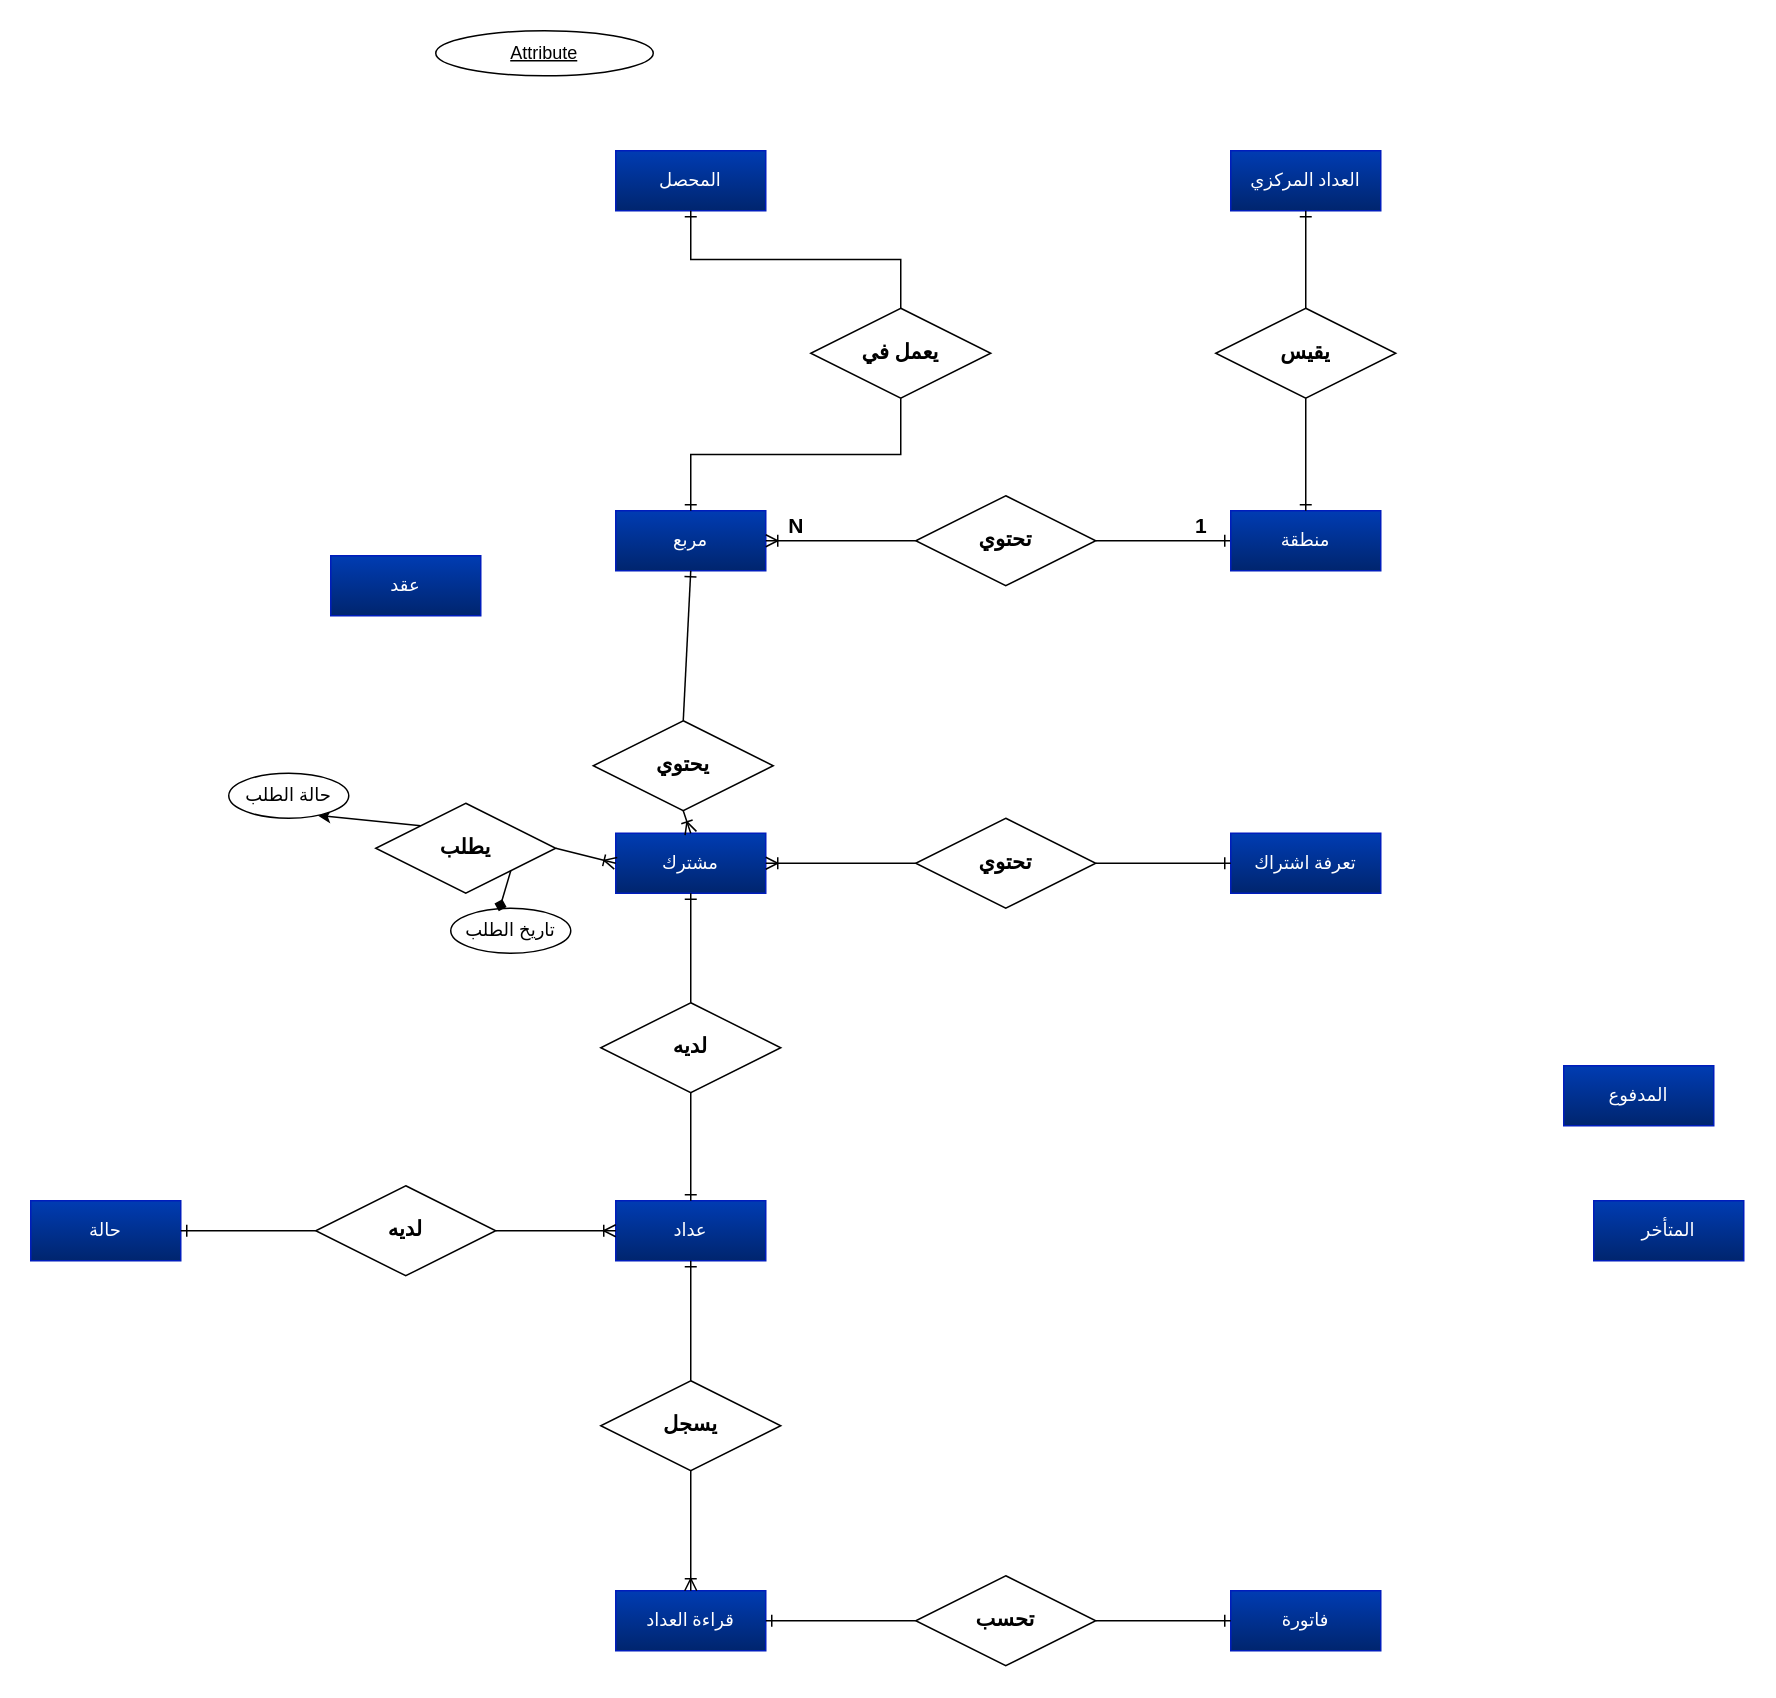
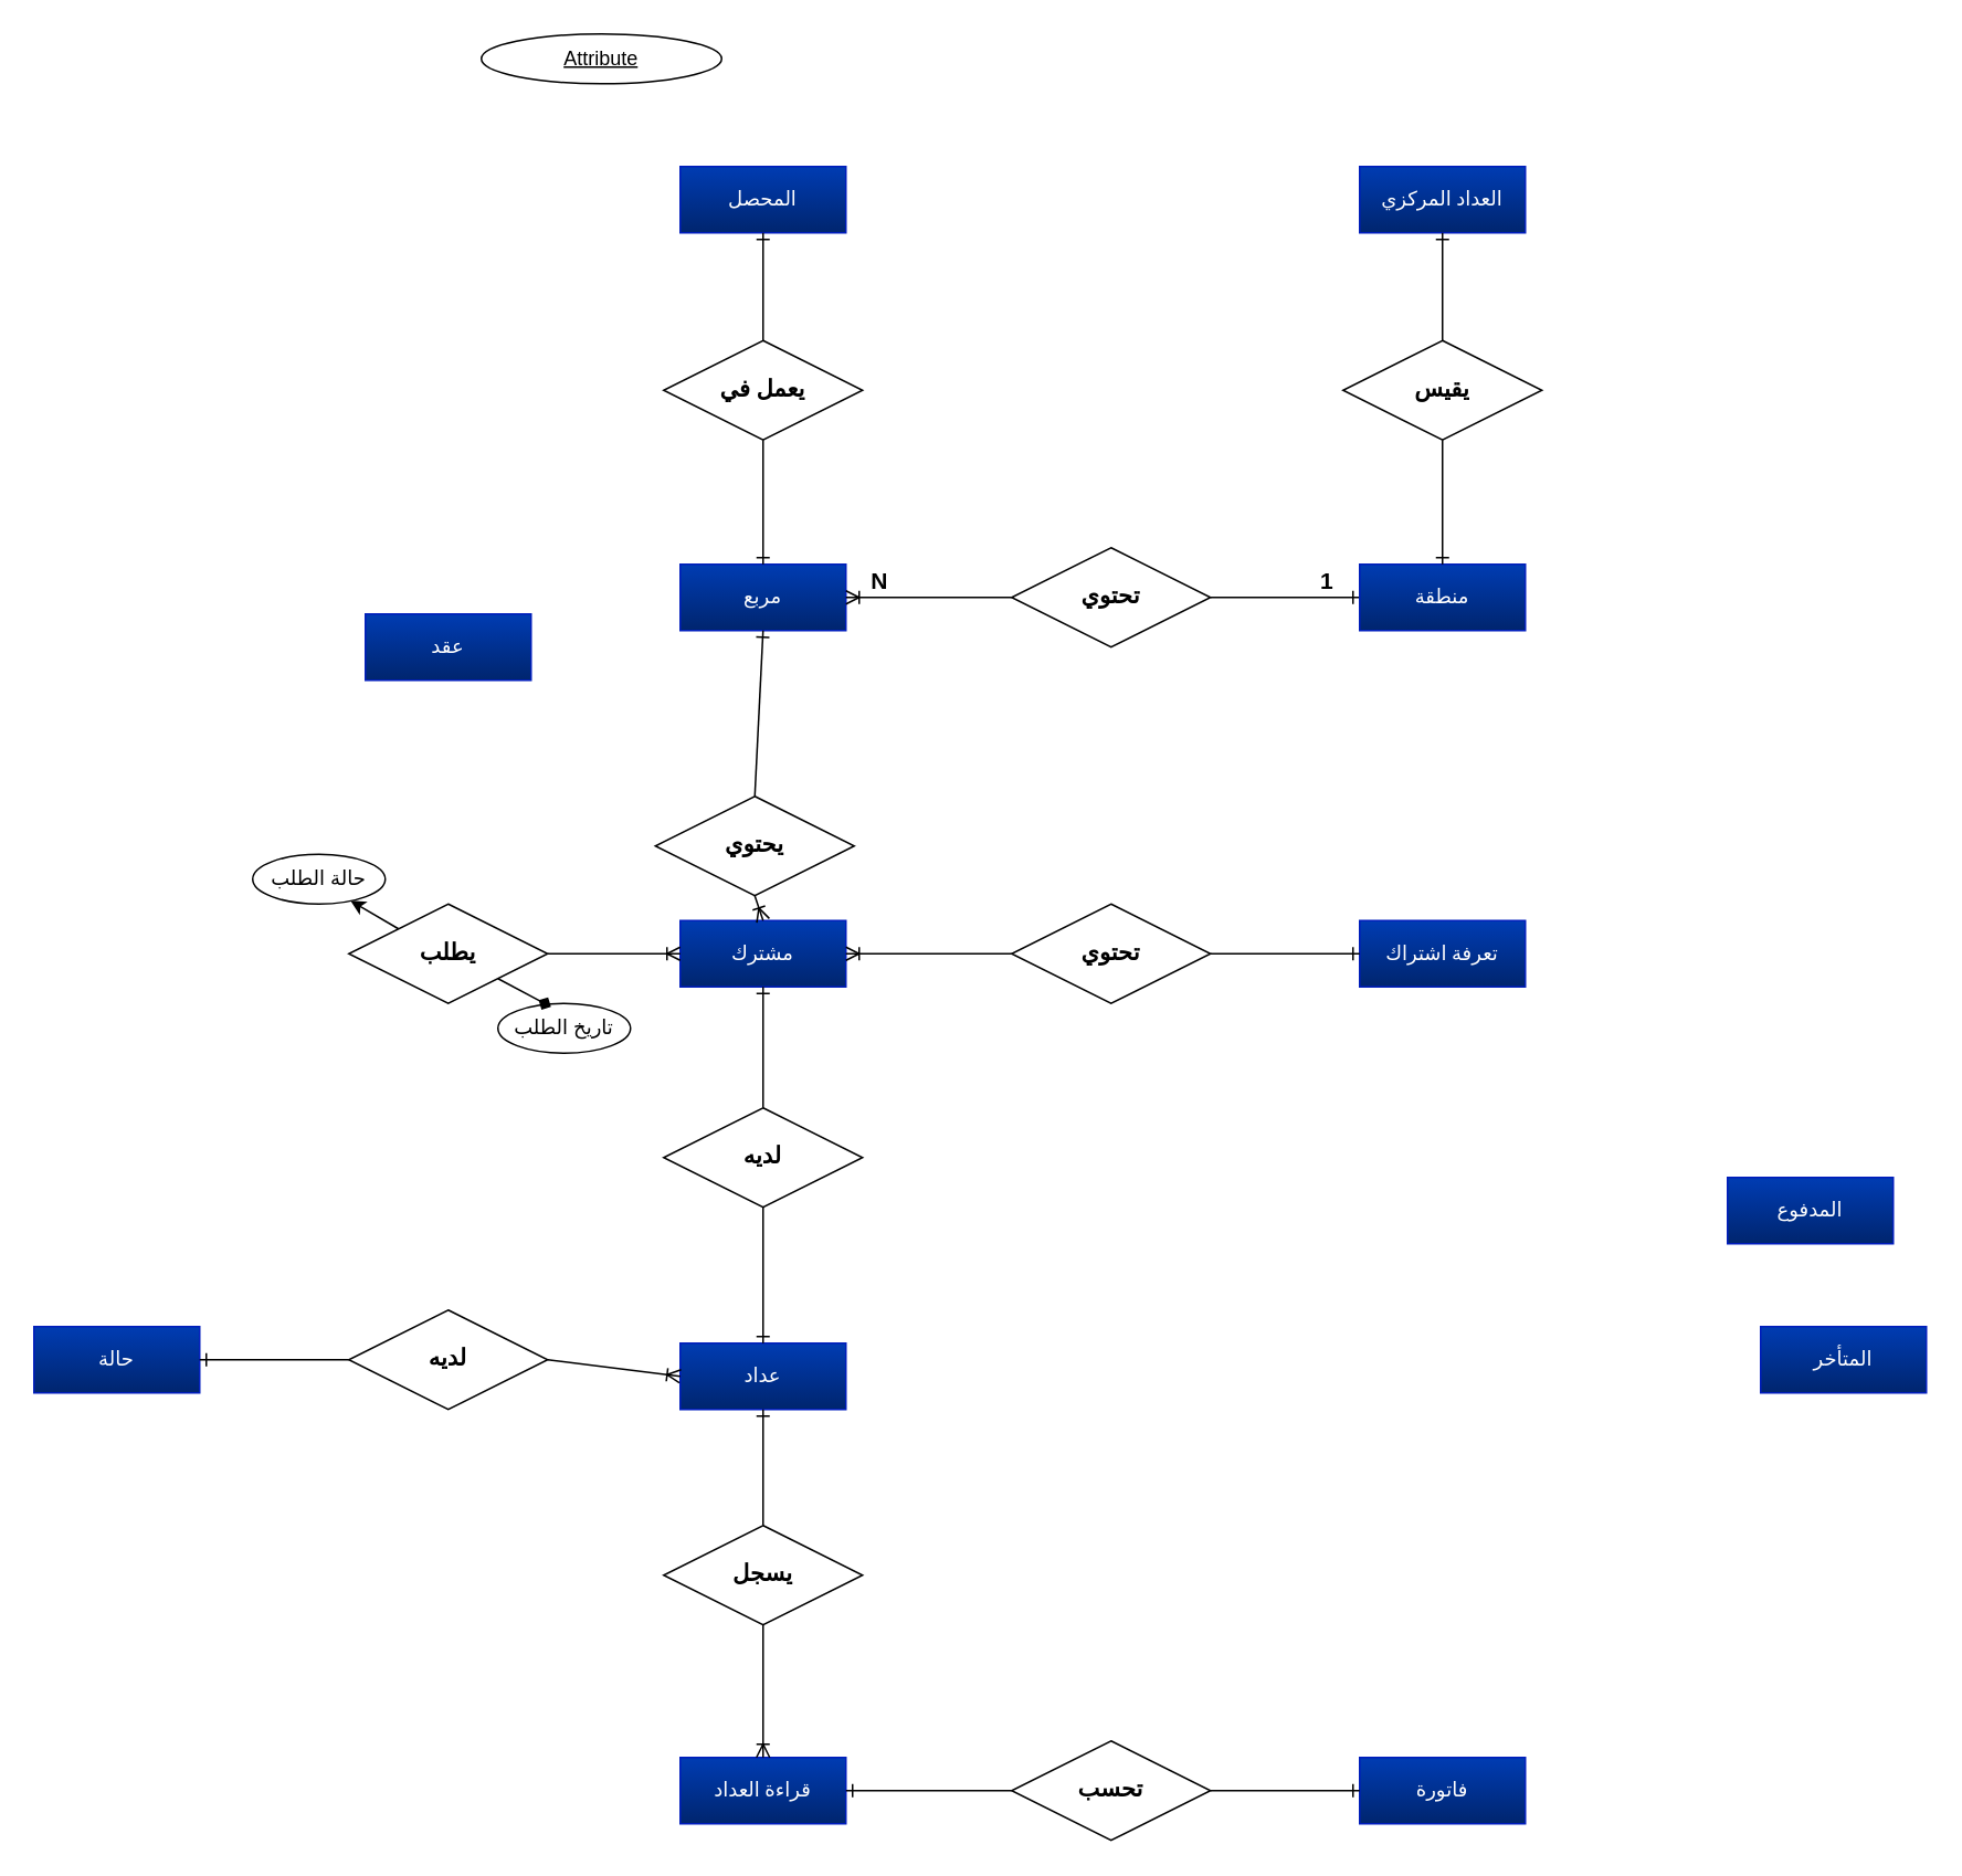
- <mxCell id="13" value="يعمل في" style="shape=rhombus;perimeter=rhombusPerimeter;whiteSpace=wrap;html=1;align=center;fontSize=14;fontFamily=Times New Roman;fontStyle=1" parent="1" vertex="1"><mxGeometry x="540" y="205" width="120" height="60" as="geometry" /></mxCell>
+ <mxCell id="13" value="يعمل في" style="shape=rhombus;perimeter=rhombusPerimeter;whiteSpace=wrap;html=1;align=center;fontSize=14;fontFamily=Times New Roman;fontStyle=1" parent="1" vertex="1"><mxGeometry x="400" y="205" width="120" height="60" as="geometry" /></mxCell>
- <mxCell id="31" value="يطلب" style="shape=rhombus;perimeter=rhombusPerimeter;whiteSpace=wrap;html=1;align=center;fontSize=14;fontFamily=Times New Roman;fontStyle=1" parent="1" vertex="1"><mxGeometry x="250" y="535" width="120" height="60" as="geometry" /></mxCell>
+ <mxCell id="31" value="يطلب" style="shape=rhombus;perimeter=rhombusPerimeter;whiteSpace=wrap;html=1;align=center;fontSize=14;fontFamily=Times New Roman;fontStyle=1" parent="1" vertex="1"><mxGeometry x="210" y="545" width="120" height="60" as="geometry" /></mxCell>
- <mxCell id="7" value="عداد" style="whiteSpace=wrap;html=1;align=center;fontFamily=Readex Pro;fontSize=12;fontStyle=0;fontSource=https%3A%2F%2Ffonts.googleapis.com%2Fcss%3Ffamily%3DReadex%2BPro;gradientDirection=south;shadow=0;glass=0;rounded=0;fillColor=#003CB3;strokeColor=#001DBC;verticalAlign=middle;fontColor=#ffffff;gradientColor=#00256E;" parent="1" vertex="1"><mxGeometry x="410" y="800" width="100" height="40" as="geometry" /></mxCell>
+ <mxCell id="7" value="عداد" style="whiteSpace=wrap;html=1;align=center;fontFamily=Readex Pro;fontSize=12;fontStyle=0;fontSource=https%3A%2F%2Ffonts.googleapis.com%2Fcss%3Ffamily%3DReadex%2BPro;gradientDirection=south;shadow=0;glass=0;rounded=0;fillColor=#003CB3;strokeColor=#001DBC;verticalAlign=middle;fontColor=#ffffff;gradientColor=#00256E;" parent="1" vertex="1"><mxGeometry x="410" y="810" width="100" height="40" as="geometry" /></mxCell>
